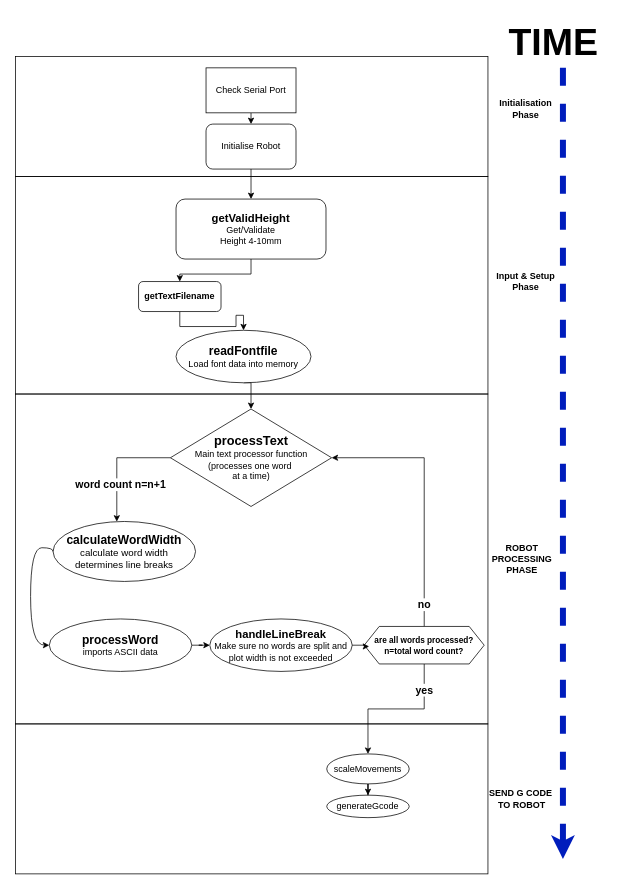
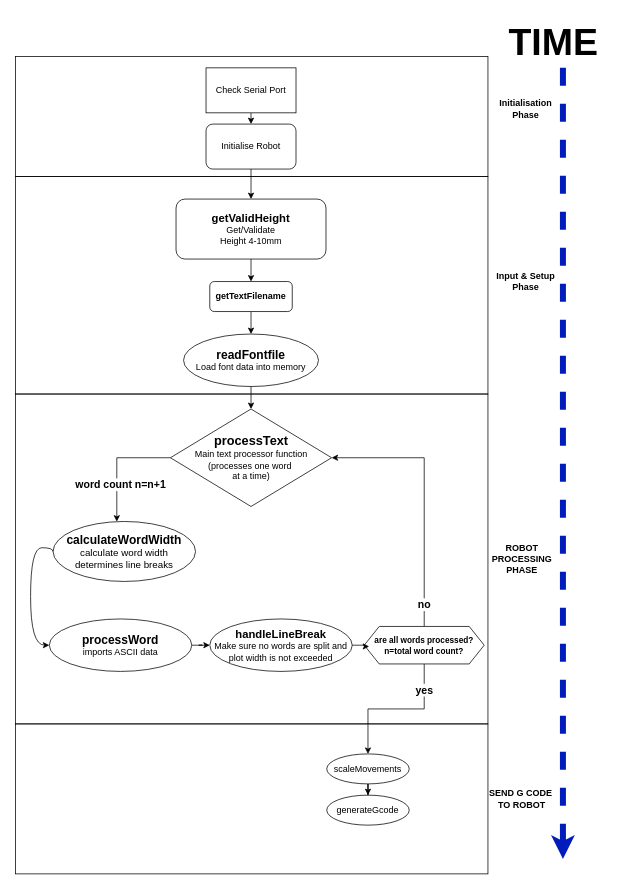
- <mxCell id="8" value="&lt;b&gt;getTextFilename&lt;/b&gt;" style="rounded=1;whiteSpace=wrap;html=1;" vertex="1" parent="1"><mxGeometry x="184" y="375" width="110" height="40" as="geometry" /></mxCell>
+ <mxCell id="8" value="&lt;b&gt;getTextFilename&lt;/b&gt;" style="rounded=1;whiteSpace=wrap;html=1;" vertex="1" parent="1"><mxGeometry x="279" y="375" width="110" height="40" as="geometry" /></mxCell>
- <mxCell id="10" value="&lt;b&gt;&lt;font style=&quot;font-size: 16px;&quot;&gt;readFontfile&lt;/font&gt;&lt;/b&gt;&lt;br&gt;Load font data into memory" style="ellipse;whiteSpace=wrap;html=1;" vertex="1" parent="1"><mxGeometry x="234" y="440" width="180" height="70" as="geometry" /></mxCell>
+ <mxCell id="10" value="&lt;b&gt;&lt;font style=&quot;font-size: 16px;&quot;&gt;readFontfile&lt;/font&gt;&lt;/b&gt;&lt;br&gt;Load font data into memory" style="ellipse;whiteSpace=wrap;html=1;" vertex="1" parent="1"><mxGeometry x="244" y="445" width="180" height="70" as="geometry" /></mxCell>
- <mxCell id="18" value="generateGcode" style="ellipse;whiteSpace=wrap;html=1;" vertex="1" parent="1"><mxGeometry x="435" y="1060" width="110" height="30" as="geometry" /></mxCell>
+ <mxCell id="18" value="generateGcode" style="ellipse;whiteSpace=wrap;html=1;" vertex="1" parent="1"><mxGeometry x="435" y="1060" width="110" height="40" as="geometry" /></mxCell>
